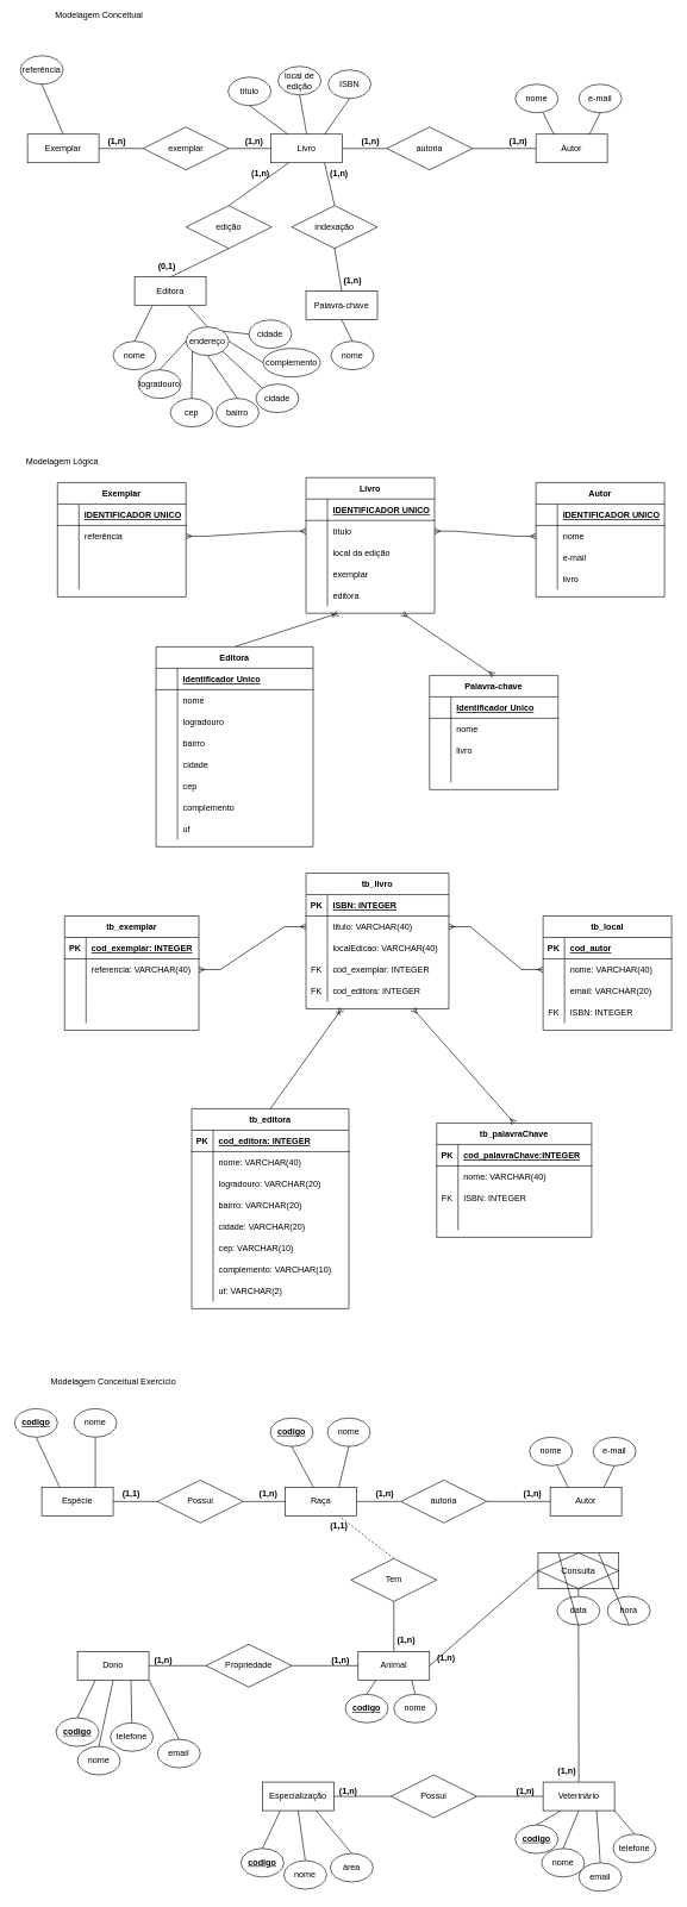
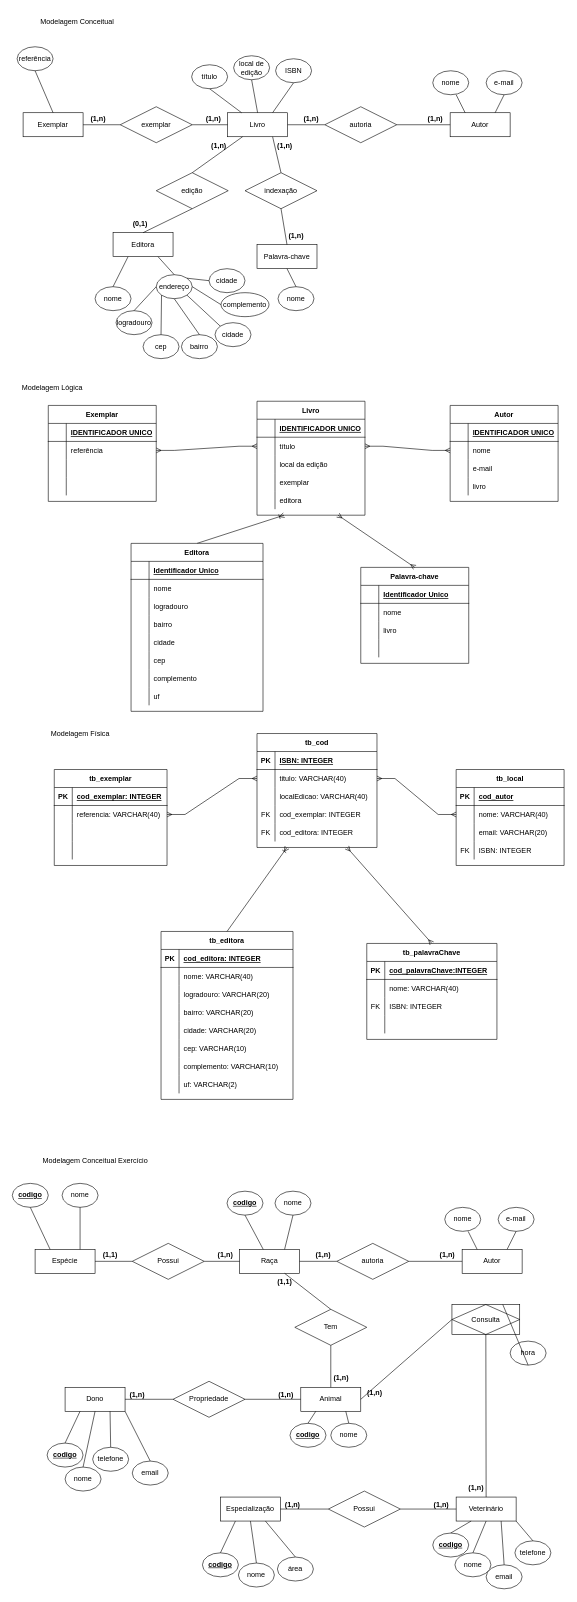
- <mxCell id="45" value="Modelagem Conceitual" style="text;html=1;align=center;verticalAlign=middle;resizable=0;points=[];autosize=1;strokeColor=none;fillColor=none;" parent="1" vertex="1"><mxGeometry x="63" y="5" width="150" height="30" as="geometry" /></mxCell>
+ <mxCell id="45" value="Modelagem Conceitual" style="text;html=1;align=center;verticalAlign=middle;resizable=0;points=[];autosize=1;strokeColor=none;fillColor=none;" parent="1" vertex="1"><mxGeometry x="53" y="20" width="150" height="30" as="geometry" /></mxCell>
+ <mxCell id="106" value="Modelagem Física" style="text;html=1;align=center;verticalAlign=middle;resizable=0;points=[];autosize=1;strokeColor=none;fillColor=none;" parent="1" vertex="1"><mxGeometry x="73" y="1208" width="120" height="30" as="geometry" /></mxCell>
- <mxCell id="120" value="tb_livro" style="shape=table;startSize=30;container=1;collapsible=1;childLayout=tableLayout;fixedRows=1;rowLines=0;fontStyle=1;align=center;resizeLast=1;" parent="1" vertex="1"><mxGeometry x="428" y="1222" width="200" height="190" as="geometry" /></mxCell>
+ <mxCell id="120" value="tb_cod" style="shape=table;startSize=30;container=1;collapsible=1;childLayout=tableLayout;fixedRows=1;rowLines=0;fontStyle=1;align=center;resizeLast=1;" parent="1" vertex="1"><mxGeometry x="428" y="1222" width="200" height="190" as="geometry" /></mxCell>
- <mxCell id="256" value="" style="endArrow=none;html=1;rounded=0;entryX=0.75;entryY=1;entryDx=0;entryDy=0;exitX=0.5;exitY=0;exitDx=0;exitDy=0;dashed=1;" parent="1" source="254" target="230" edge="1"><mxGeometry width="50" height="50" relative="1" as="geometry"><mxPoint x="557.5" y="2242" as="sourcePoint" /><mxPoint x="618.5" y="2232" as="targetPoint" /></mxGeometry></mxCell>
+ <mxCell id="256" value="" style="endArrow=none;html=1;rounded=0;entryX=0.75;entryY=1;entryDx=0;entryDy=0;exitX=0.5;exitY=0;exitDx=0;exitDy=0;" parent="1" source="254" target="230" edge="1"><mxGeometry width="50" height="50" relative="1" as="geometry"><mxPoint x="557.5" y="2242" as="sourcePoint" /><mxPoint x="618.5" y="2232" as="targetPoint" /></mxGeometry></mxCell>
- <mxCell id="303" value="" style="endArrow=none;html=1;rounded=0;entryX=0.5;entryY=1;entryDx=0;entryDy=0;exitX=0.25;exitY=0;exitDx=0;exitDy=0;" edge="1" parent="1" target="302" source="299"><mxGeometry width="50" height="50" relative="1" as="geometry"><mxPoint x="831.5" y="2182" as="sourcePoint" /><mxPoint x="576.5" y="2222" as="targetPoint" /></mxGeometry></mxCell>
- <mxCell id="302" value="data" style="ellipse;whiteSpace=wrap;html=1;align=center;" vertex="1" parent="1"><mxGeometry x="779.5" y="2235" width="60" height="40" as="geometry" /></mxCell>
